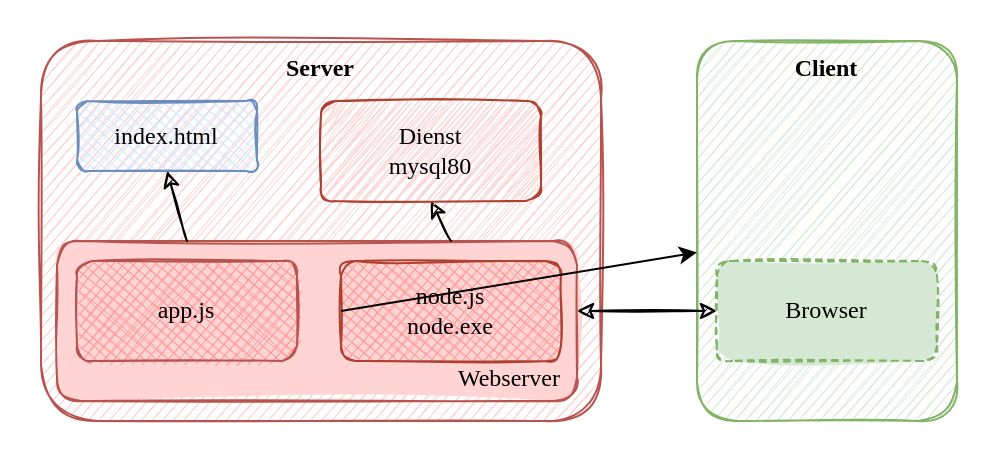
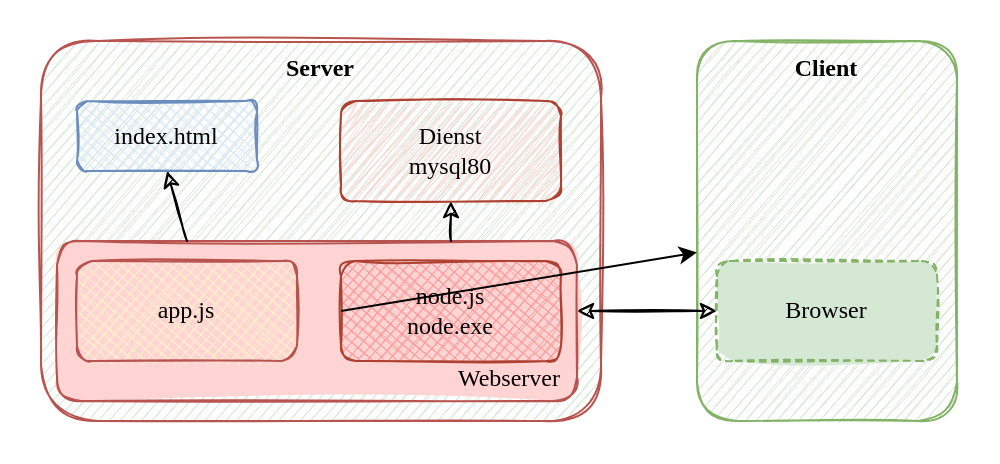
- <mxCell id="7" value="Dienst&lt;br&gt;mysql80" style="rounded=1;whiteSpace=wrap;html=1;comic=1;sketch=1;fontFamily=Comic Sans MS;fillColor=#fad9d5;strokeColor=#ae4132;fillStyle=zigzag;" parent="1" vertex="1"><mxGeometry x="160" y="50" width="110" height="50" as="geometry" /></mxCell>
+ <mxCell id="7" value="Dienst&lt;br&gt;mysql80" style="rounded=1;whiteSpace=wrap;html=1;comic=1;sketch=1;fontFamily=Comic Sans MS;fillColor=#fad9d5;strokeColor=#ae4132;fillStyle=zigzag;" parent="1" vertex="1"><mxGeometry x="170" y="50" width="110" height="50" as="geometry" /></mxCell>
- <mxCell id="2" value="Server" style="rounded=1;whiteSpace=wrap;html=1;comic=1;sketch=1;align=center;verticalAlign=top;fillColor=#f8cecc;strokeColor=#b85450;fontFamily=Comic Sans MS;fontStyle=1" parent="1" vertex="1"><mxGeometry x="20" y="20" width="280" height="190" as="geometry" /></mxCell>
+ <mxCell id="2" value="Server" style="rounded=1;whiteSpace=wrap;html=1;comic=1;sketch=1;align=center;verticalAlign=top;fillColor=#d5e8d4;strokeColor=#b85450;fontFamily=Comic Sans MS;fontStyle=1;" parent="1" vertex="1"><mxGeometry x="20" y="20" width="280" height="190" as="geometry" /></mxCell>
- <mxCell id="13" value="app.js" style="rounded=1;whiteSpace=wrap;html=1;comic=1;sketch=1;fontFamily=Comic Sans MS;strokeColor=#b85450;fillStyle=cross-hatch;fillColor=#FF9999;" parent="1" vertex="1"><mxGeometry x="38" y="130" width="110" height="50" as="geometry" /></mxCell>
+ <mxCell id="13" value="app.js" style="rounded=1;whiteSpace=wrap;html=1;comic=1;sketch=1;fontFamily=Comic Sans MS;strokeColor=#b85450;fillStyle=cross-hatch;fillColor=#fff2cc;" parent="1" vertex="1"><mxGeometry x="38" y="130" width="110" height="50" as="geometry" /></mxCell>
